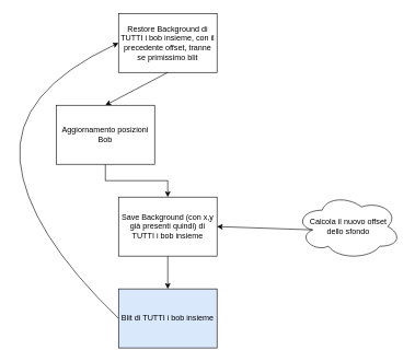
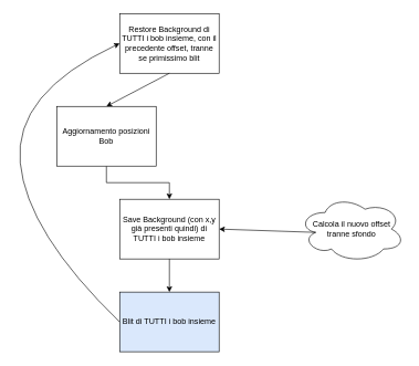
- <mxCell id="10" value="Calcola il nuovo offset&lt;br&gt;dello sfondo" style="ellipse;shape=cloud;whiteSpace=wrap;html=1;" vertex="1" parent="1"><mxGeometry x="450" y="295" width="160" height="100" as="geometry" /></mxCell>
+ <mxCell id="10" value="Calcola il nuovo offset&lt;br&gt;tranne sfondo" style="ellipse;shape=cloud;whiteSpace=wrap;html=1;" vertex="1" parent="1"><mxGeometry x="450" y="295" width="160" height="100" as="geometry" /></mxCell>
